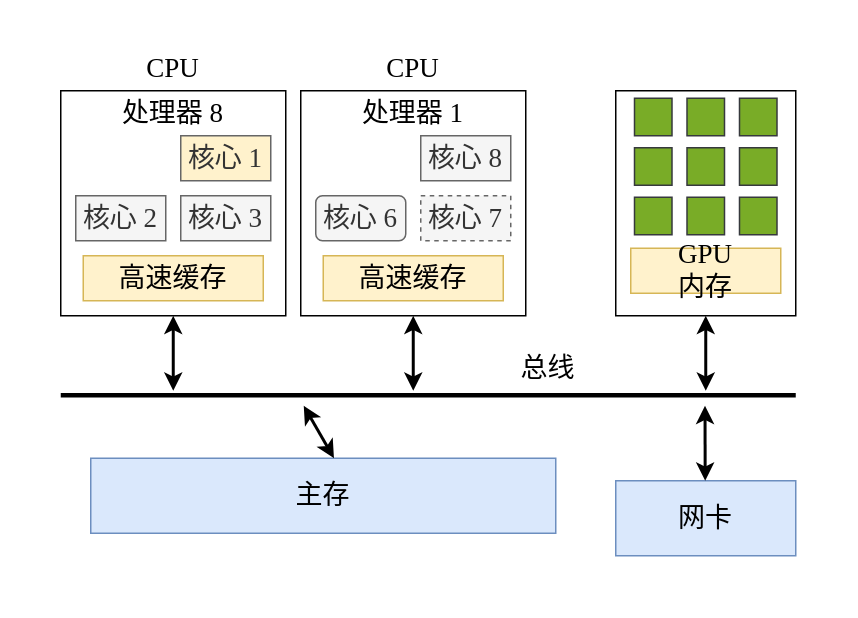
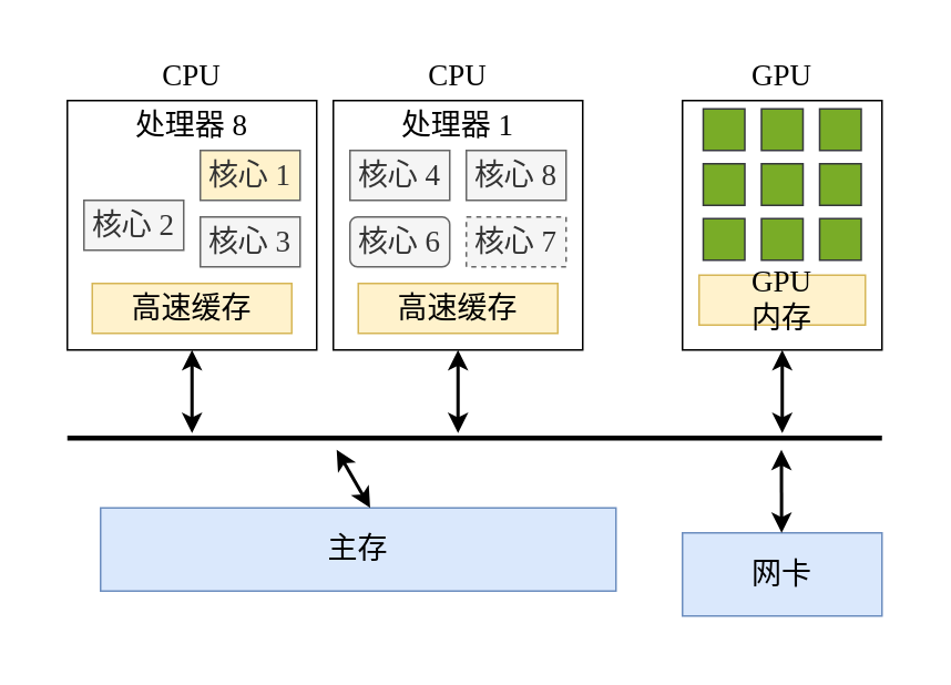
+ <mxCell id="24" value="&lt;font&gt;GPU&lt;/font&gt;" style="text;html=1;strokeColor=none;fillColor=none;align=center;verticalAlign=middle;whiteSpace=wrap;rounded=0;fontSize=18;fontFamily=Times New Roman;" parent="1" vertex="1"><mxGeometry x="440" y="30" width="60" height="30" as="geometry" /></mxCell>
+ <mxCell id="10" value="核心 4" style="rounded=0;whiteSpace=wrap;html=1;fontSize=18;fillColor=#f5f5f5;strokeColor=#666666;fontColor=#333333;fontFamily=Times New Roman;" parent="1" vertex="1"><mxGeometry x="210" y="90" width="60" height="30" as="geometry" /></mxCell>
- <mxCell id="6" value="核心 2" style="rounded=0;whiteSpace=wrap;html=1;fontSize=18;fillColor=#f5f5f5;strokeColor=#666666;fontColor=#333333;fontFamily=Times New Roman;" parent="1" vertex="1"><mxGeometry x="50" y="130" width="60" height="30" as="geometry" /></mxCell>
+ <mxCell id="6" value="核心 2" style="rounded=0;whiteSpace=wrap;html=1;fontSize=18;fillColor=#f5f5f5;strokeColor=#666666;fontColor=#333333;fontFamily=Times New Roman;" parent="1" vertex="1"><mxGeometry x="50" y="120" width="60" height="30" as="geometry" /></mxCell>
- <mxCell id="20" value="总线" style="text;html=1;strokeColor=none;fillColor=none;align=center;verticalAlign=middle;whiteSpace=wrap;rounded=0;fontSize=18;fontFamily=Times New Roman;" parent="1" vertex="1"><mxGeometry x="335" y="230" width="60" height="30" as="geometry" /></mxCell>
